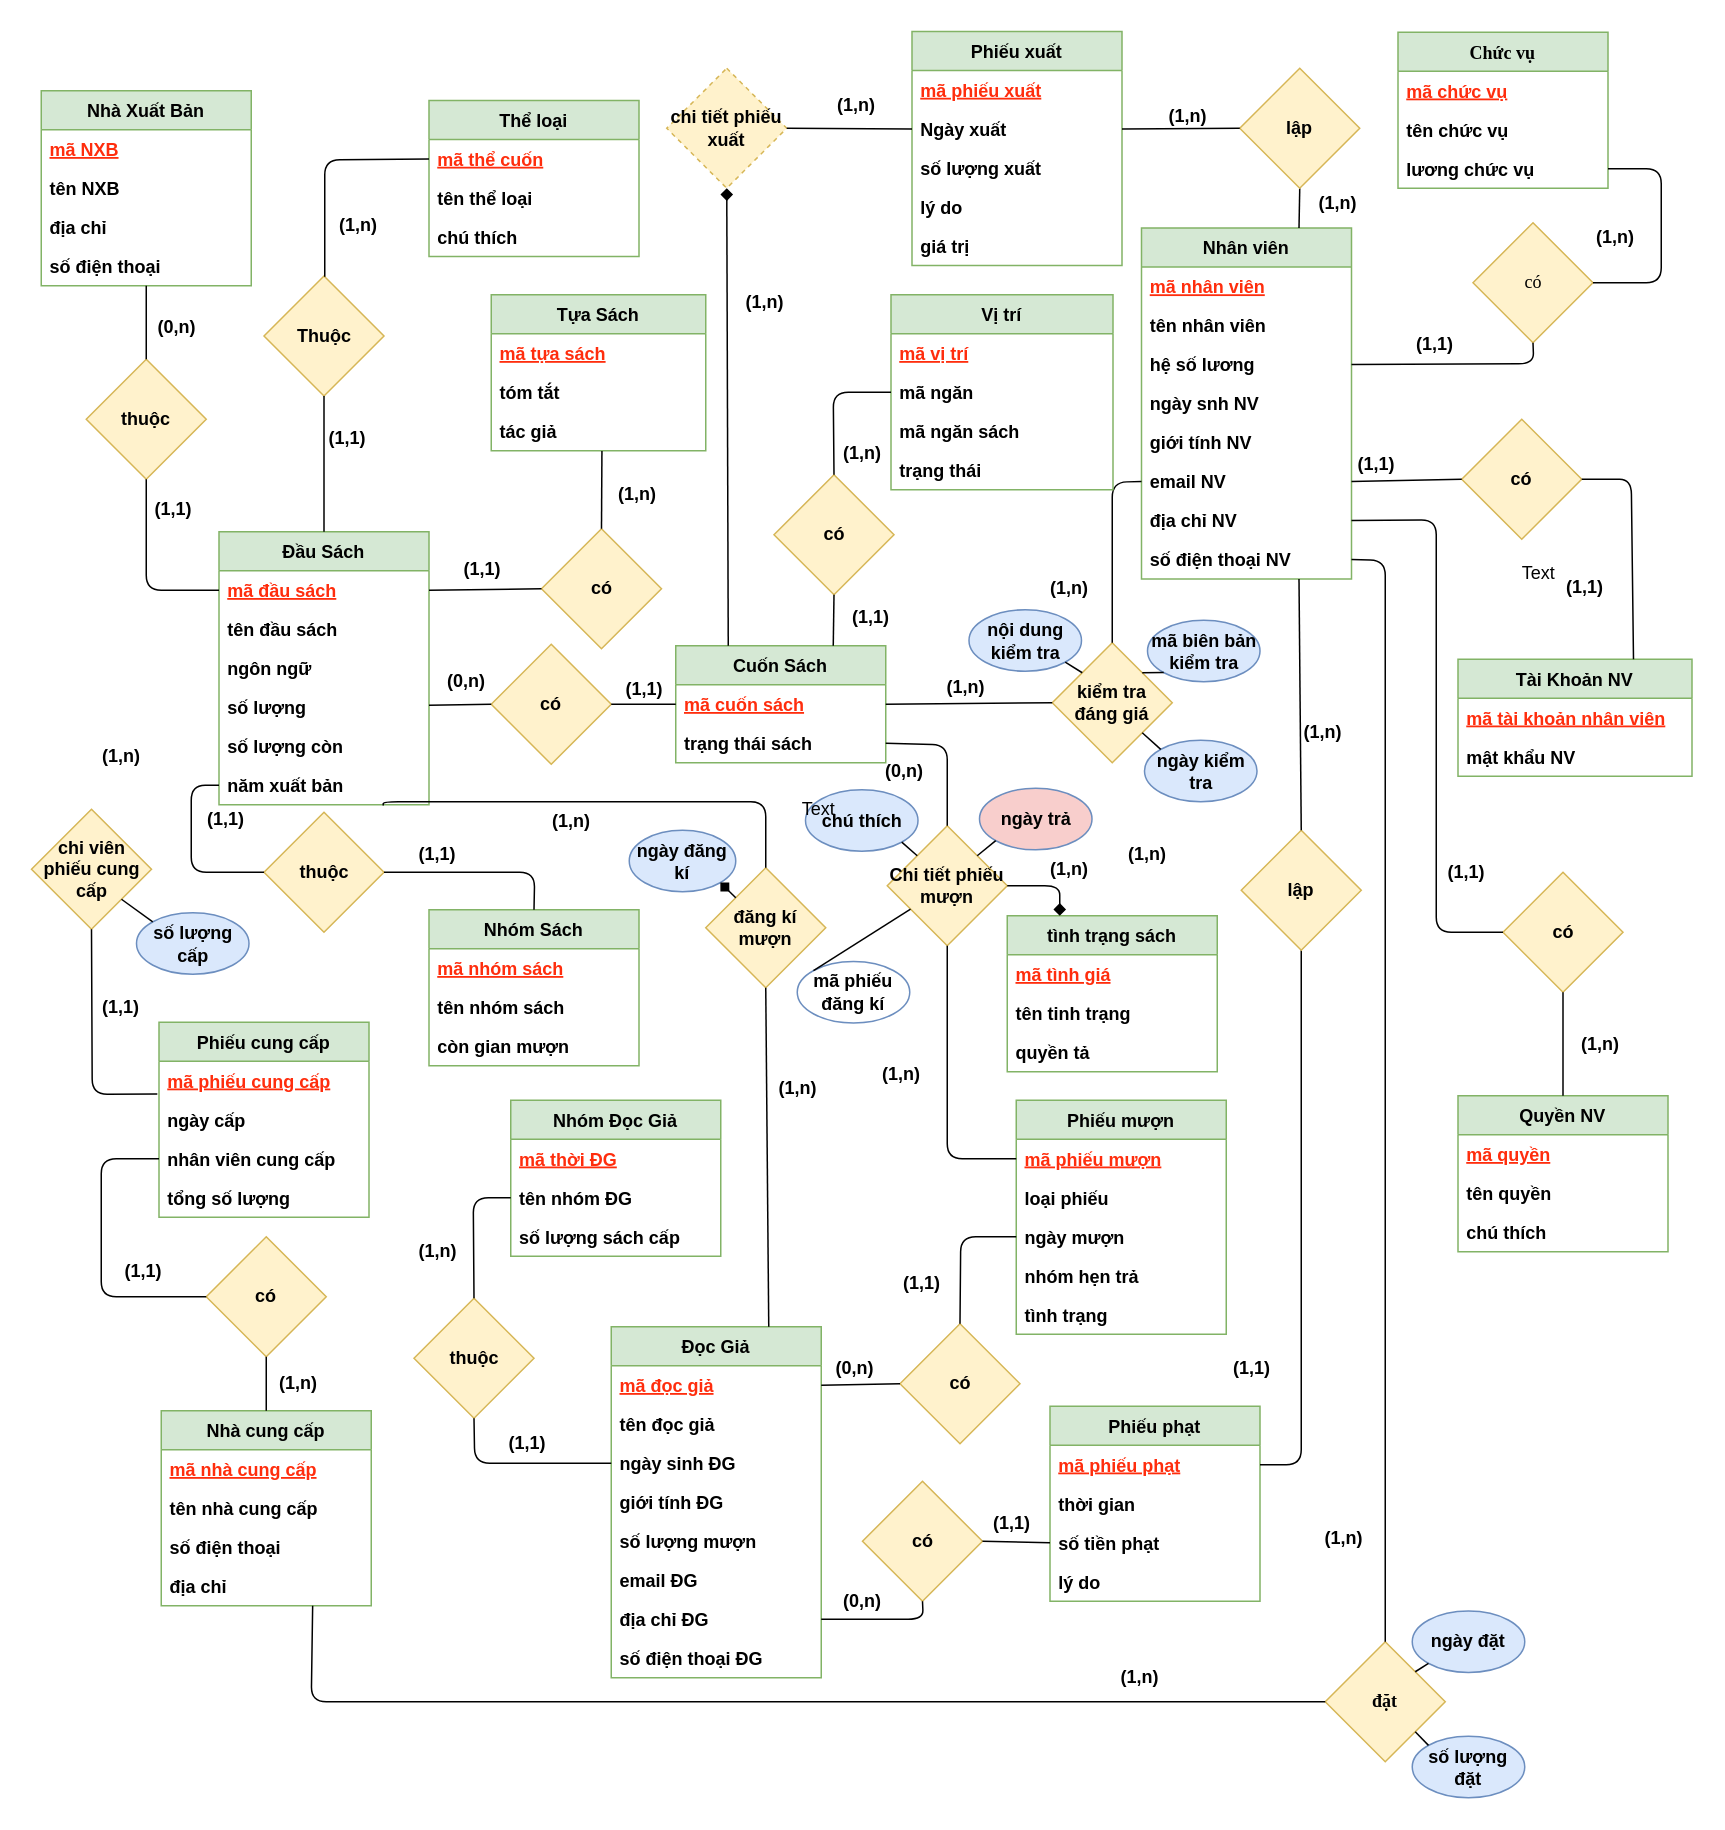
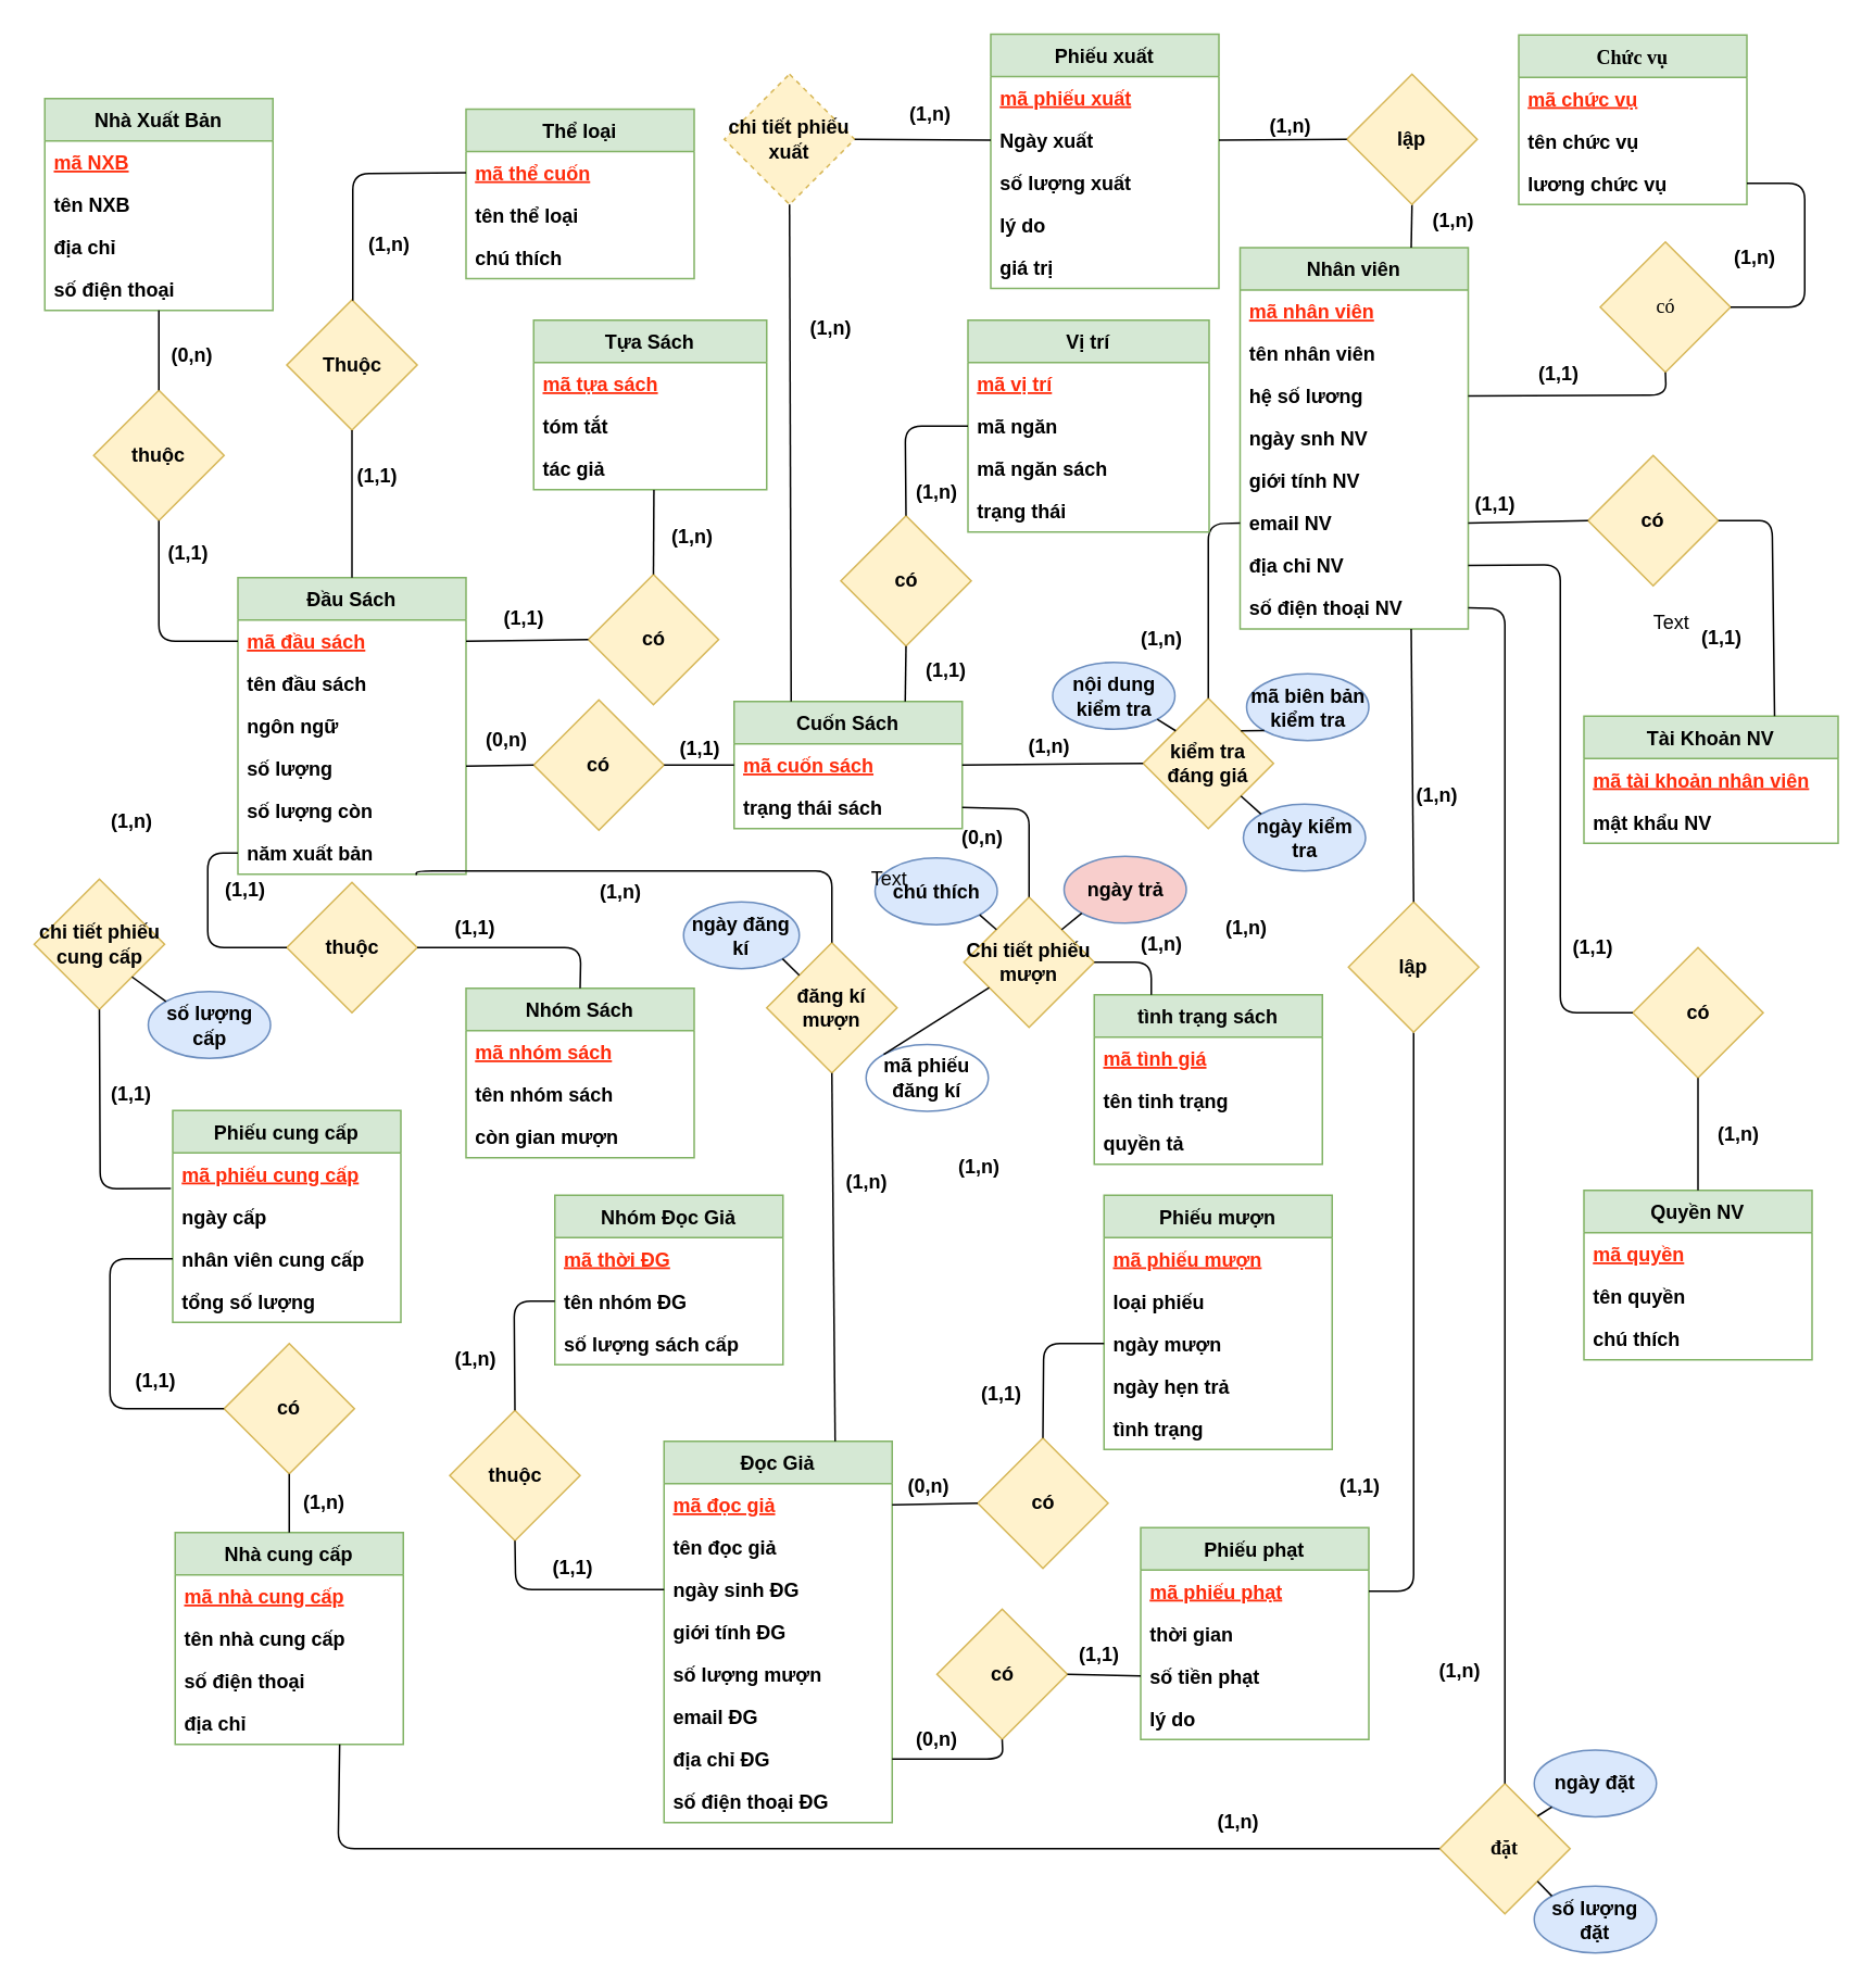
- <mxCell id="189" value="" style="endArrow=diamond;html=1;entryX=0.5;entryY=1;entryDx=0;entryDy=0;exitX=0.25;exitY=0;exitDx=0;exitDy=0;fontStyle=1;" parent="1" source="2" target="127" edge="1"><mxGeometry width="50" height="50" relative="1" as="geometry"><mxPoint x="427" y="334" as="sourcePoint" /><mxPoint x="477" y="284" as="targetPoint" /></mxGeometry></mxCell>
+ <mxCell id="189" value="" style="endArrow=none;html=1;entryX=0.5;entryY=1;entryDx=0;entryDy=0;exitX=0.25;exitY=0;exitDx=0;exitDy=0;fontStyle=1" parent="1" source="2" target="127" edge="1"><mxGeometry width="50" height="50" relative="1" as="geometry"><mxPoint x="427" y="334" as="sourcePoint" /><mxPoint x="477" y="284" as="targetPoint" /></mxGeometry></mxCell>
- <mxCell id="178" value="chi viên phiếu cung cấp" style="rhombus;whiteSpace=wrap;html=1;fillColor=#fff2cc;strokeColor=#d6b656;fontStyle=1" parent="1" vertex="1"><mxGeometry x="20.5" y="539" width="80" height="80" as="geometry" /></mxCell>
+ <mxCell id="178" value="chi tiết phiếu cung cấp" style="rhombus;whiteSpace=wrap;html=1;fillColor=#fff2cc;strokeColor=#d6b656;fontStyle=1" parent="1" vertex="1"><mxGeometry x="20.5" y="539" width="80" height="80" as="geometry" /></mxCell>
- <mxCell id="139" value="" style="endArrow=diamond;html=1;entryX=1;entryY=1;entryDx=0;entryDy=0;exitX=0;exitY=0;exitDx=0;exitDy=0;fontStyle=1;" parent="1" source="93" target="138" edge="1"><mxGeometry width="50" height="50" relative="1" as="geometry"><mxPoint x="177" y="744" as="sourcePoint" /><mxPoint x="297" y="704" as="targetPoint" /></mxGeometry></mxCell>
+ <mxCell id="139" value="" style="endArrow=none;html=1;entryX=1;entryY=1;entryDx=0;entryDy=0;exitX=0;exitY=0;exitDx=0;exitDy=0;fontStyle=1" parent="1" source="93" target="138" edge="1"><mxGeometry width="50" height="50" relative="1" as="geometry"><mxPoint x="177" y="744" as="sourcePoint" /><mxPoint x="297" y="704" as="targetPoint" /></mxGeometry></mxCell>
- <mxCell id="168" value="" style="endArrow=diamond;html=1;entryX=0.25;entryY=0;entryDx=0;entryDy=0;exitX=1;exitY=0.5;exitDx=0;exitDy=0;fontStyle=1;" parent="1" source="162" target="68" edge="1"><mxGeometry width="50" height="50" relative="1" as="geometry"><mxPoint x="590" y="747" as="sourcePoint" /><mxPoint x="640" y="697" as="targetPoint" /><Array as="points"><mxPoint x="706" y="590" /></Array></mxGeometry></mxCell>
+ <mxCell id="168" value="" style="endArrow=none;html=1;entryX=0.25;entryY=0;entryDx=0;entryDy=0;exitX=1;exitY=0.5;exitDx=0;exitDy=0;fontStyle=1" parent="1" source="162" target="68" edge="1"><mxGeometry width="50" height="50" relative="1" as="geometry"><mxPoint x="590" y="747" as="sourcePoint" /><mxPoint x="640" y="697" as="targetPoint" /><Array as="points"><mxPoint x="706" y="590" /></Array></mxGeometry></mxCell>
- <mxCell id="165" value="" style="endArrow=none;html=1;entryX=0.5;entryY=1;entryDx=0;entryDy=0;exitX=0;exitY=0.5;exitDx=0;exitDy=0;fontStyle=1" parent="1" source="156" target="162" edge="1"><mxGeometry width="50" height="50" relative="1" as="geometry"><mxPoint x="600" y="747" as="sourcePoint" /><mxPoint x="600" y="682" as="targetPoint" /><Array as="points"><mxPoint x="631" y="772" /></Array></mxGeometry></mxCell>
- <mxCell id="159" value="nhóm hẹn trả" style="text;strokeColor=none;fillColor=none;align=left;verticalAlign=top;spacingLeft=4;spacingRight=4;overflow=hidden;rotatable=0;points=[[0,0.5],[1,0.5]];portConstraint=eastwest;fontStyle=1" parent="155" vertex="1"><mxGeometry y="104" width="140" height="26" as="geometry" /></mxCell>
+ <mxCell id="159" value="ngày hẹn trả" style="text;strokeColor=none;fillColor=none;align=left;verticalAlign=top;spacingLeft=4;spacingRight=4;overflow=hidden;rotatable=0;points=[[0,0.5],[1,0.5]];portConstraint=eastwest;fontStyle=1" parent="155" vertex="1"><mxGeometry y="104" width="140" height="26" as="geometry" /></mxCell>
